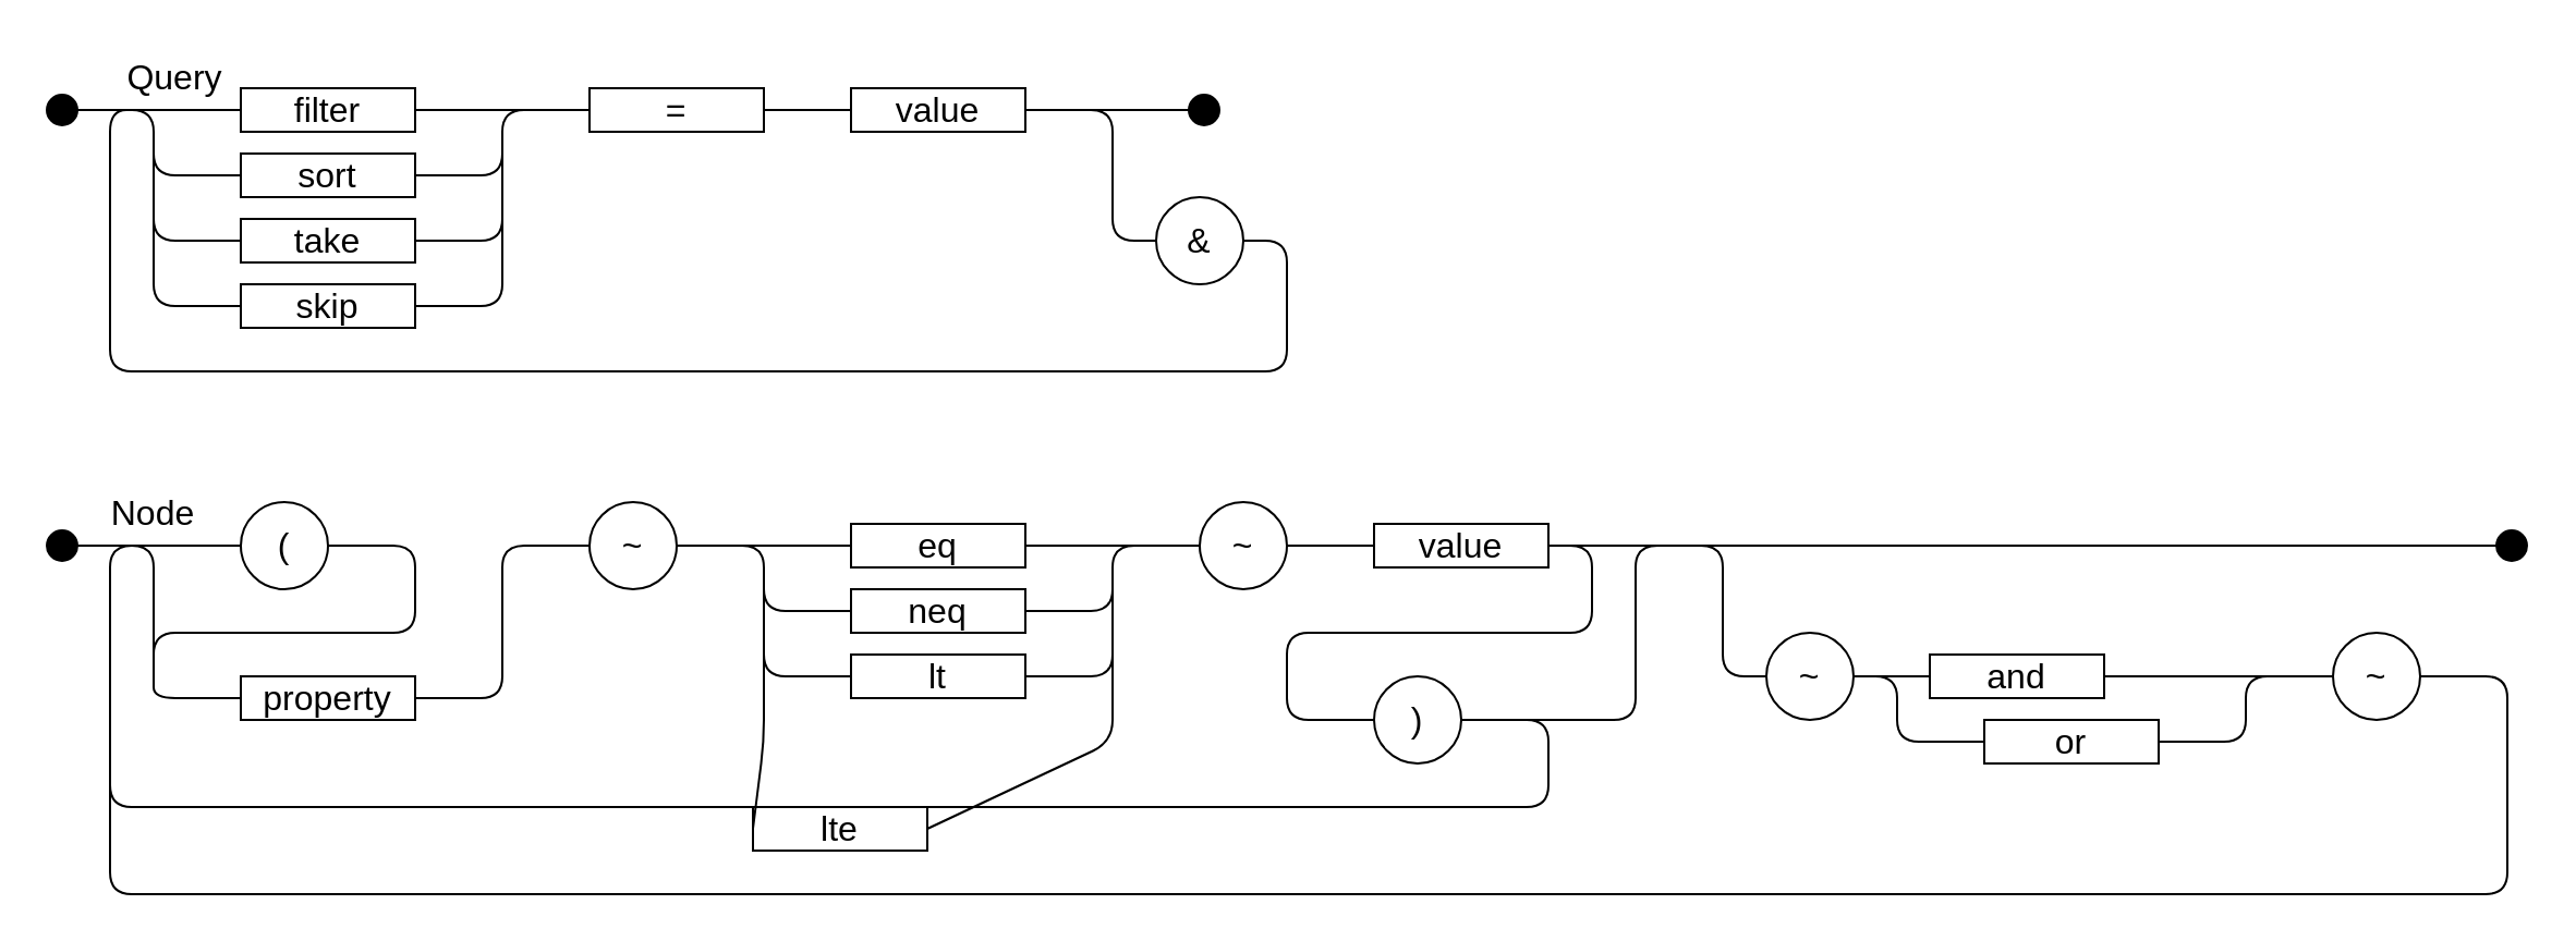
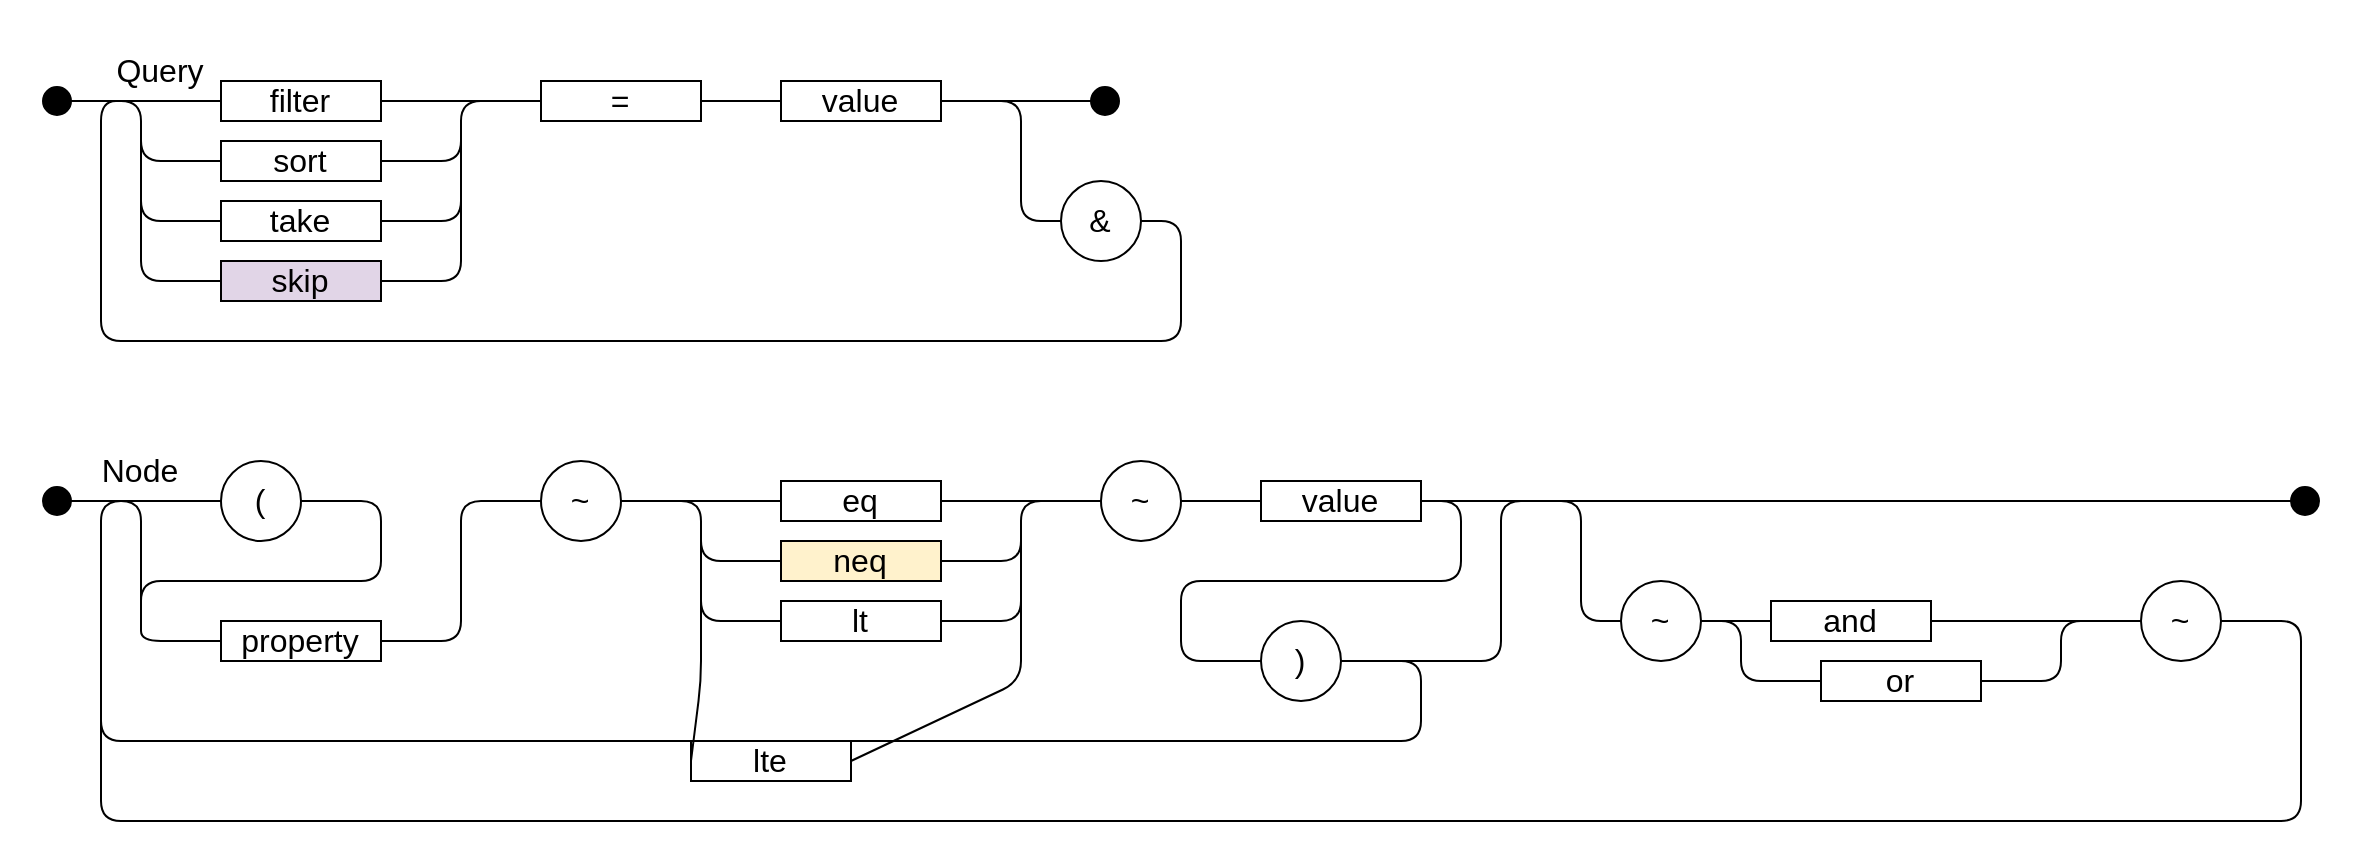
- <mxCell id="6" value="skip" style="rounded=0;whiteSpace=wrap;html=1;fontSize=16;" vertex="1" parent="1"><mxGeometry x="110" y="130" width="80" height="20" as="geometry" /></mxCell>
+ <mxCell id="6" value="skip" style="rounded=0;whiteSpace=wrap;html=1;fontSize=16;fillColor=#e1d5e7;" vertex="1" parent="1"><mxGeometry x="110" y="130" width="80" height="20" as="geometry" /></mxCell>
- <mxCell id="30" value="neq" style="rounded=0;whiteSpace=wrap;html=1;fontSize=16;" vertex="1" parent="1"><mxGeometry x="390" y="270" width="80" height="20" as="geometry" /></mxCell>
+ <mxCell id="30" value="neq" style="rounded=0;whiteSpace=wrap;html=1;fontSize=16;fillColor=#fff2cc;" vertex="1" parent="1"><mxGeometry x="390" y="270" width="80" height="20" as="geometry" /></mxCell>
